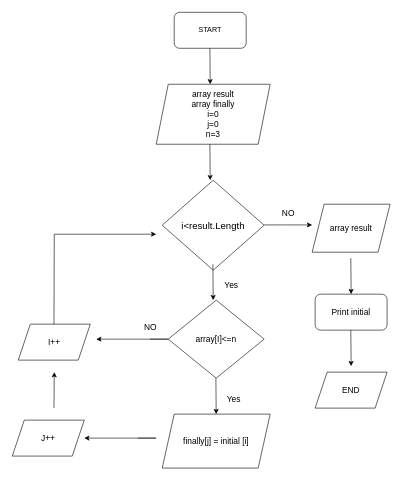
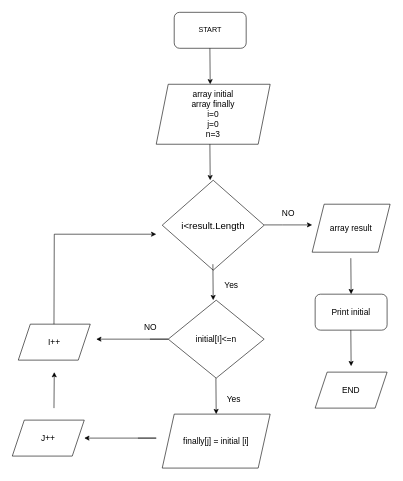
- <mxCell id="4" value="&lt;font style=&quot;font-size: 14px;&quot;&gt;array result&lt;br&gt;array finally&lt;br&gt;i=0&lt;br&gt;j=0&lt;br&gt;n=3&lt;/font&gt;" style="shape=parallelogram;perimeter=parallelogramPerimeter;whiteSpace=wrap;html=1;fixedSize=1;" vertex="1" parent="1"><mxGeometry x="260" y="140" width="190" height="100" as="geometry" /></mxCell>
+ <mxCell id="4" value="&lt;font style=&quot;font-size: 14px;&quot;&gt;array initial&lt;br&gt;array finally&lt;br&gt;i=0&lt;br&gt;j=0&lt;br&gt;n=3&lt;/font&gt;" style="shape=parallelogram;perimeter=parallelogramPerimeter;whiteSpace=wrap;html=1;fixedSize=1;" vertex="1" parent="1"><mxGeometry x="260" y="140" width="190" height="100" as="geometry" /></mxCell>
- <mxCell id="12" value="array[I]&amp;lt;=n" style="rhombus;whiteSpace=wrap;html=1;fontSize=14;" vertex="1" parent="1"><mxGeometry x="280" y="500" width="160" height="130" as="geometry" /></mxCell>
+ <mxCell id="12" value="initial[I]&amp;lt;=n" style="rhombus;whiteSpace=wrap;html=1;fontSize=14;" vertex="1" parent="1"><mxGeometry x="280" y="500" width="160" height="130" as="geometry" /></mxCell>
